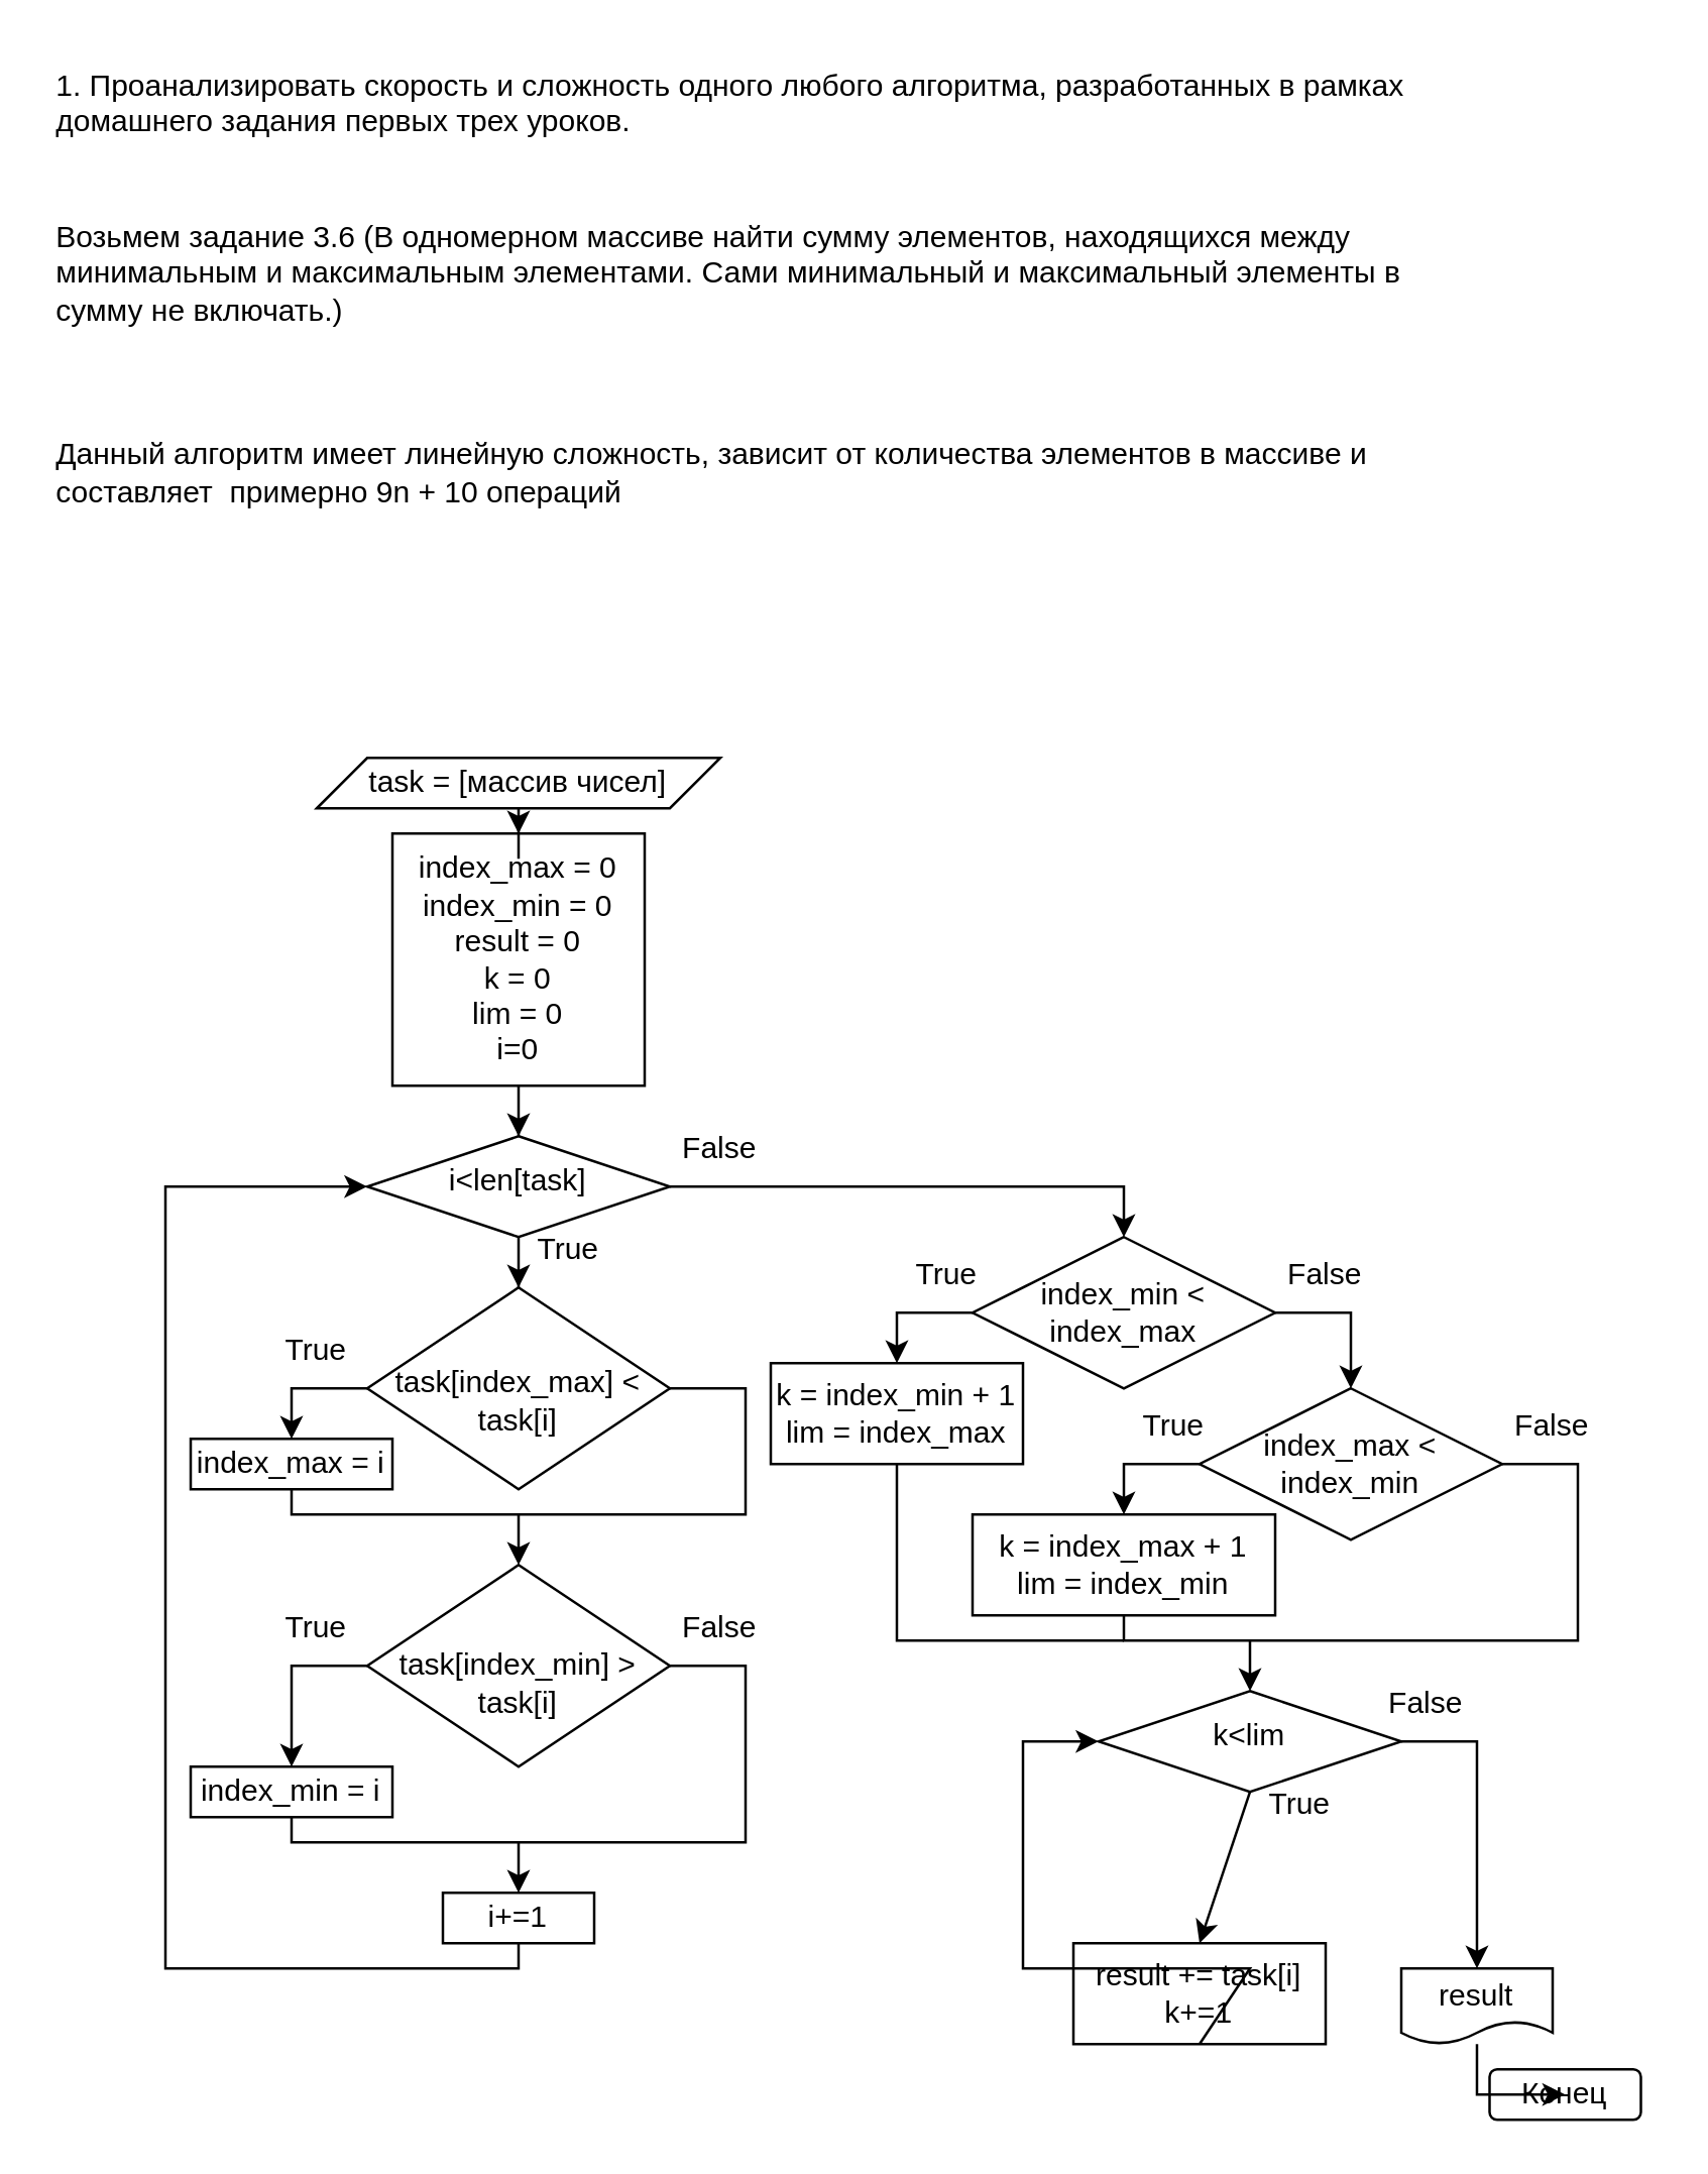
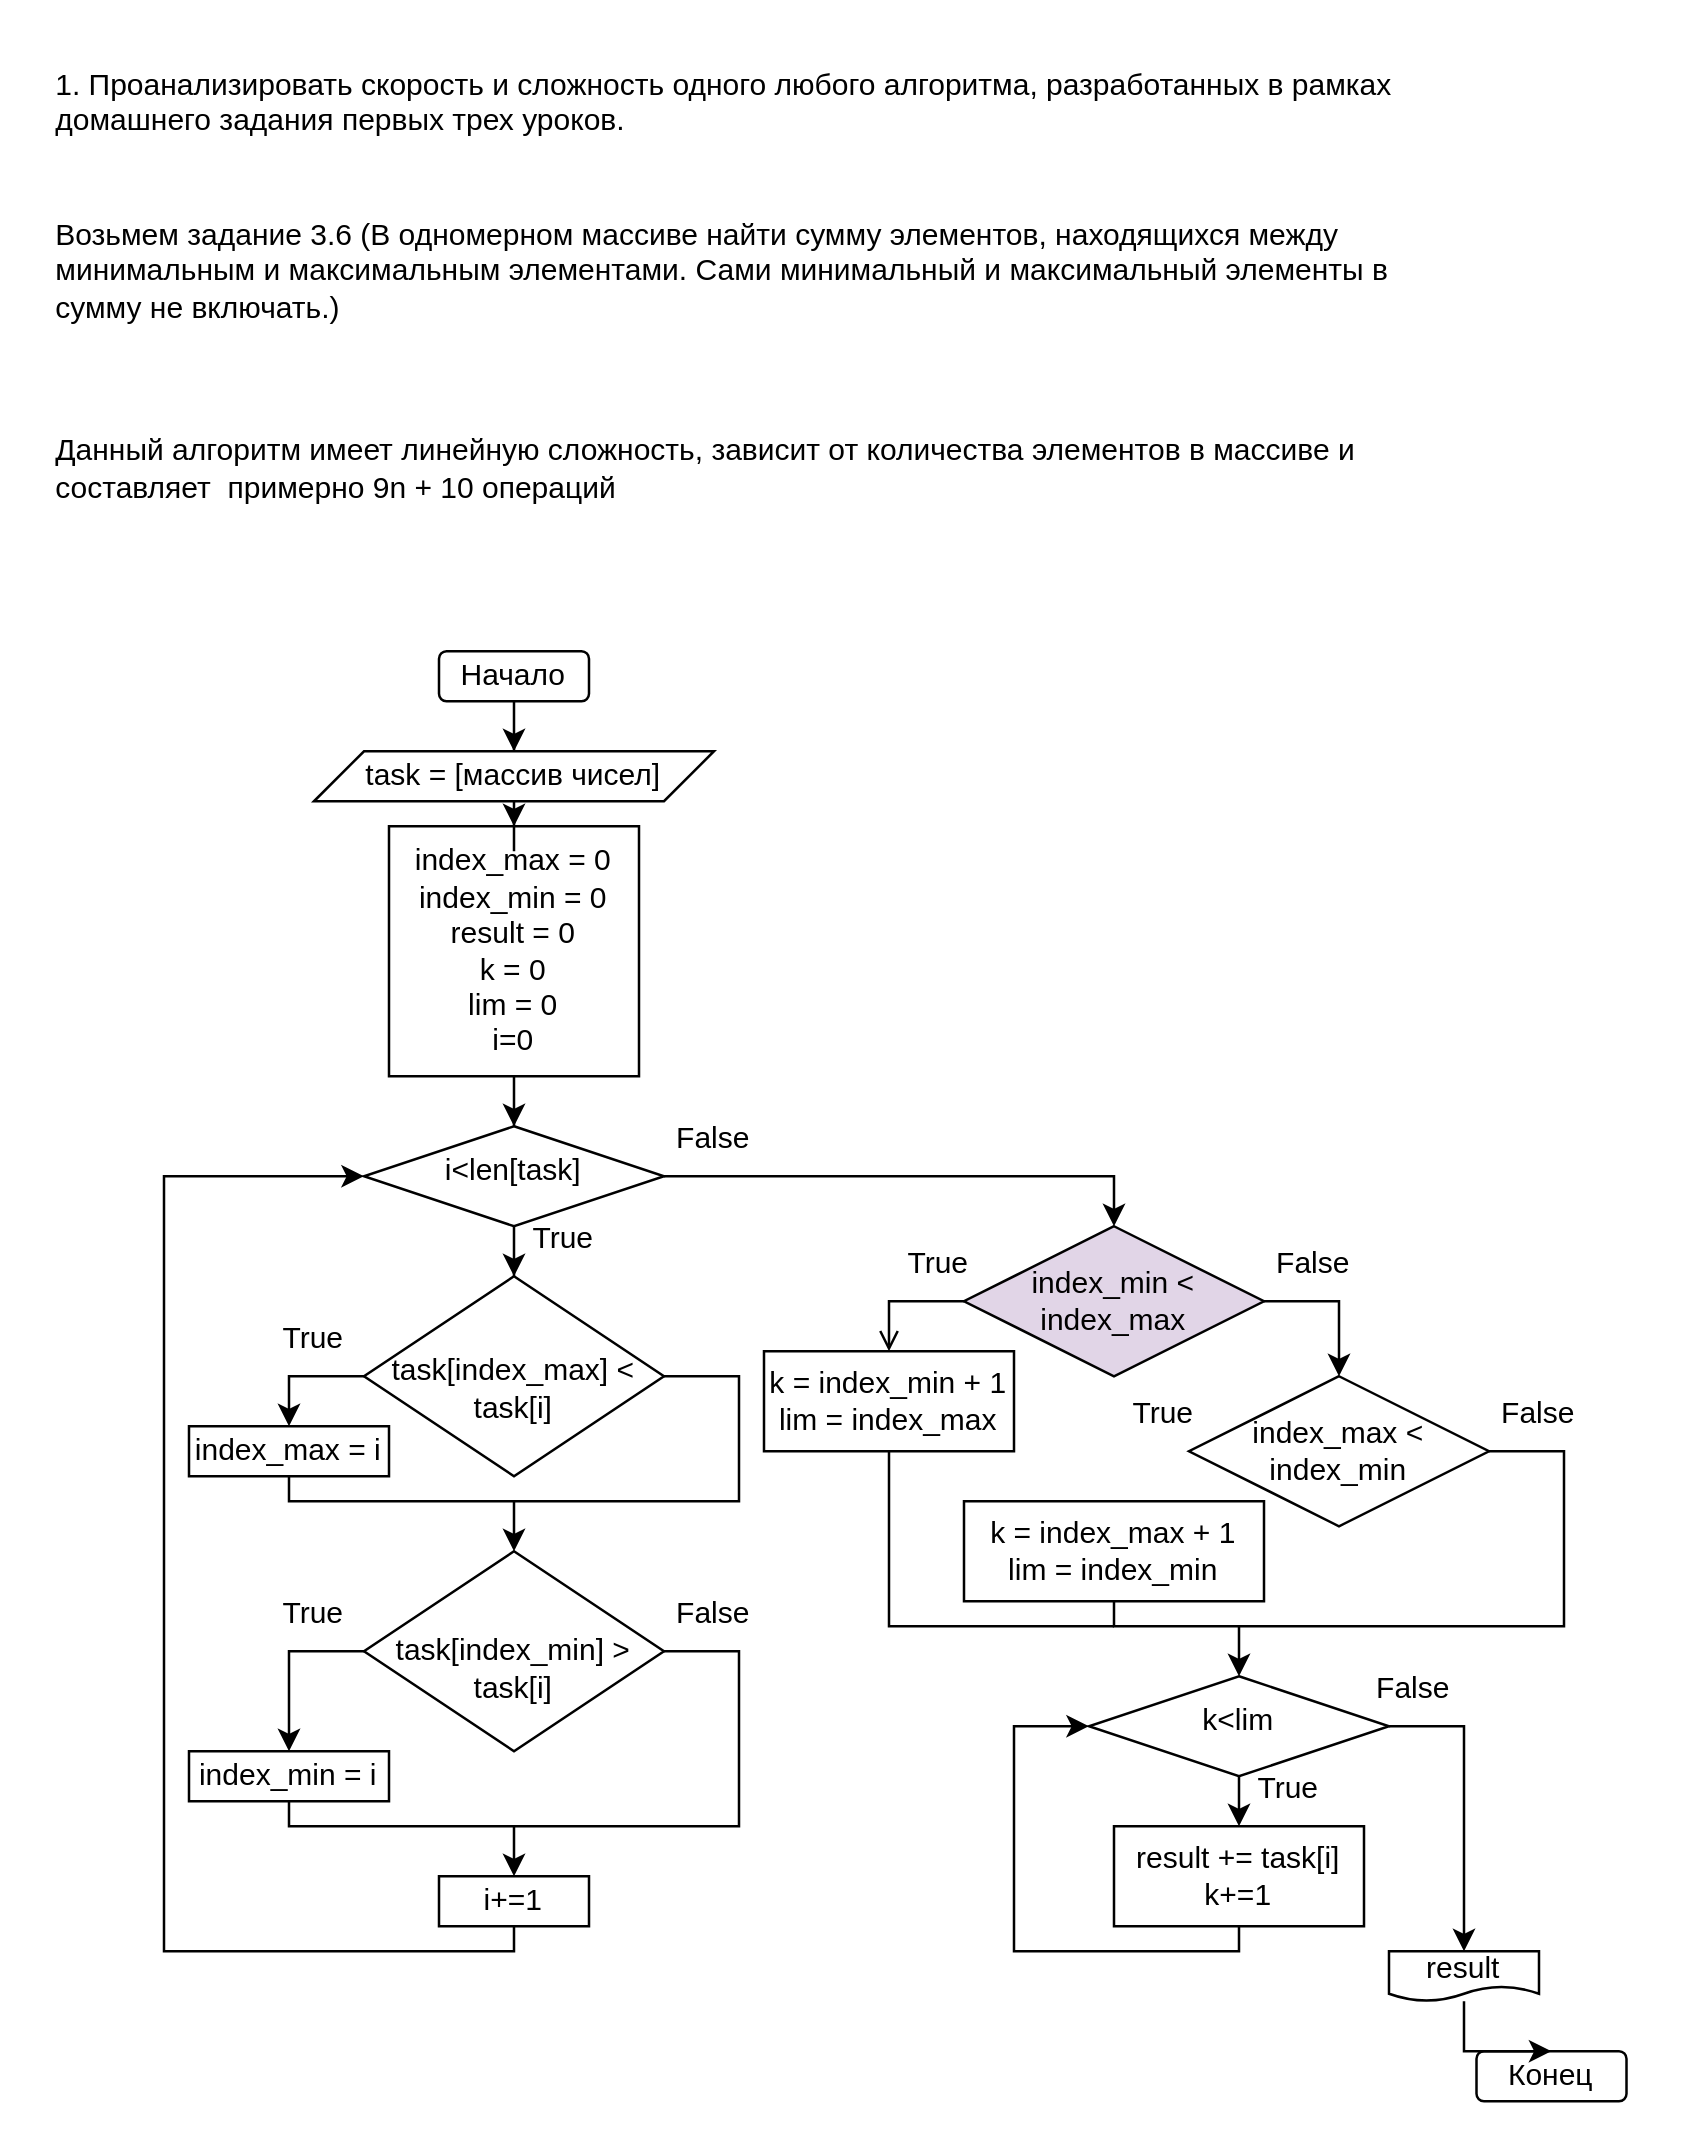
+ <mxCell id="3" value="Начало" style="rounded=1;whiteSpace=wrap;html=1;fontSize=12;glass=0;strokeWidth=1;shadow=0;" parent="1" vertex="1"><mxGeometry x="175" y="260" width="60" height="20" as="geometry" /></mxCell>
+ <mxCell id="2" value="" style="edgeStyle=orthogonalEdgeStyle;rounded=0;orthogonalLoop=1;jettySize=auto;html=1;" parent="1" source="3" target="20" edge="1"><mxGeometry relative="1" as="geometry" /></mxCell>
- <mxCell id="16" value="index_min &amp;lt; index_max" style="rhombus;whiteSpace=wrap;html=1;" parent="1" vertex="1"><mxGeometry x="385" y="490" width="120" height="60" as="geometry" /></mxCell>
+ <mxCell id="16" value="index_min &amp;lt; index_max" style="rhombus;whiteSpace=wrap;html=1;fillColor=#e1d5e7;" parent="1" vertex="1"><mxGeometry x="385" y="490" width="120" height="60" as="geometry" /></mxCell>
- <mxCell id="24" value="" style="endArrow=classic;html=1;rounded=0;exitX=0;exitY=0.5;exitDx=0;exitDy=0;entryX=0.5;entryY=0;entryDx=0;entryDy=0;" parent="1" source="16" target="37" edge="1"><mxGeometry width="50" height="50" relative="1" as="geometry"><mxPoint x="217.5" y="960" as="sourcePoint" /><mxPoint x="310" y="560" as="targetPoint" /><Array as="points"><mxPoint x="355" y="520" /></Array></mxGeometry></mxCell>
+ <mxCell id="24" value="" style="endArrow=open;html=1;rounded=0;exitX=0;exitY=0.5;exitDx=0;exitDy=0;entryX=0.5;entryY=0;entryDx=0;entryDy=0;" parent="1" source="16" target="37" edge="1"><mxGeometry width="50" height="50" relative="1" as="geometry"><mxPoint x="217.5" y="960" as="sourcePoint" /><mxPoint x="310" y="560" as="targetPoint" /><Array as="points"><mxPoint x="355" y="520" /></Array></mxGeometry></mxCell>
- <mxCell id="41" value="" style="endArrow=classic;html=1;rounded=0;exitX=0;exitY=0.5;exitDx=0;exitDy=0;entryX=0.5;entryY=0;entryDx=0;entryDy=0;" parent="1" source="39" target="42" edge="1"><mxGeometry width="50" height="50" relative="1" as="geometry"><mxPoint x="307.5" y="1020" as="sourcePoint" /><mxPoint x="400" y="620" as="targetPoint" /><Array as="points"><mxPoint x="445" y="580" /></Array></mxGeometry></mxCell>
- <mxCell id="49" value="&lt;div&gt;result += task[i]&lt;/div&gt;&lt;div&gt;k+=1&lt;/div&gt;" style="rounded=0;whiteSpace=wrap;html=1;" parent="1" vertex="1"><mxGeometry x="425" y="770" width="100" height="40" as="geometry" /></mxCell>
+ <mxCell id="49" value="&lt;div&gt;result += task[i]&lt;/div&gt;&lt;div&gt;k+=1&lt;/div&gt;" style="rounded=0;whiteSpace=wrap;html=1;" parent="1" vertex="1"><mxGeometry x="445" y="730" width="100" height="40" as="geometry" /></mxCell>
- <mxCell id="30" value="result" style="shape=document;whiteSpace=wrap;html=1;boundedLbl=1;" parent="1" vertex="1"><mxGeometry x="555" y="780" width="60" height="30" as="geometry" /></mxCell>
+ <mxCell id="30" value="result" style="shape=document;whiteSpace=wrap;html=1;boundedLbl=1;" parent="1" vertex="1"><mxGeometry x="555" y="780" width="60" height="20" as="geometry" /></mxCell>
